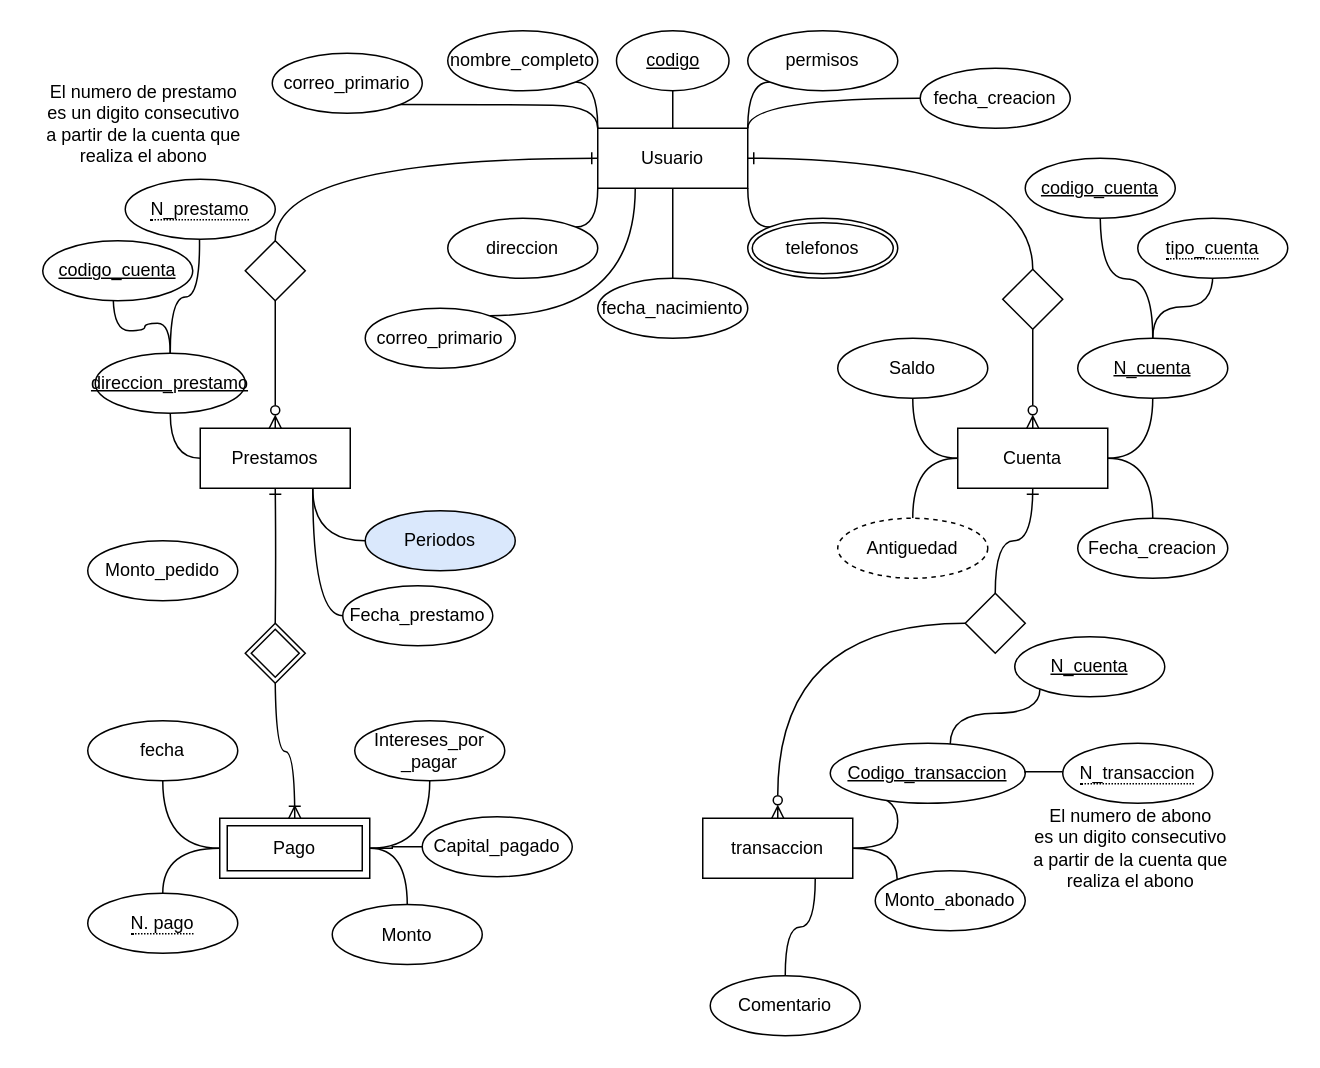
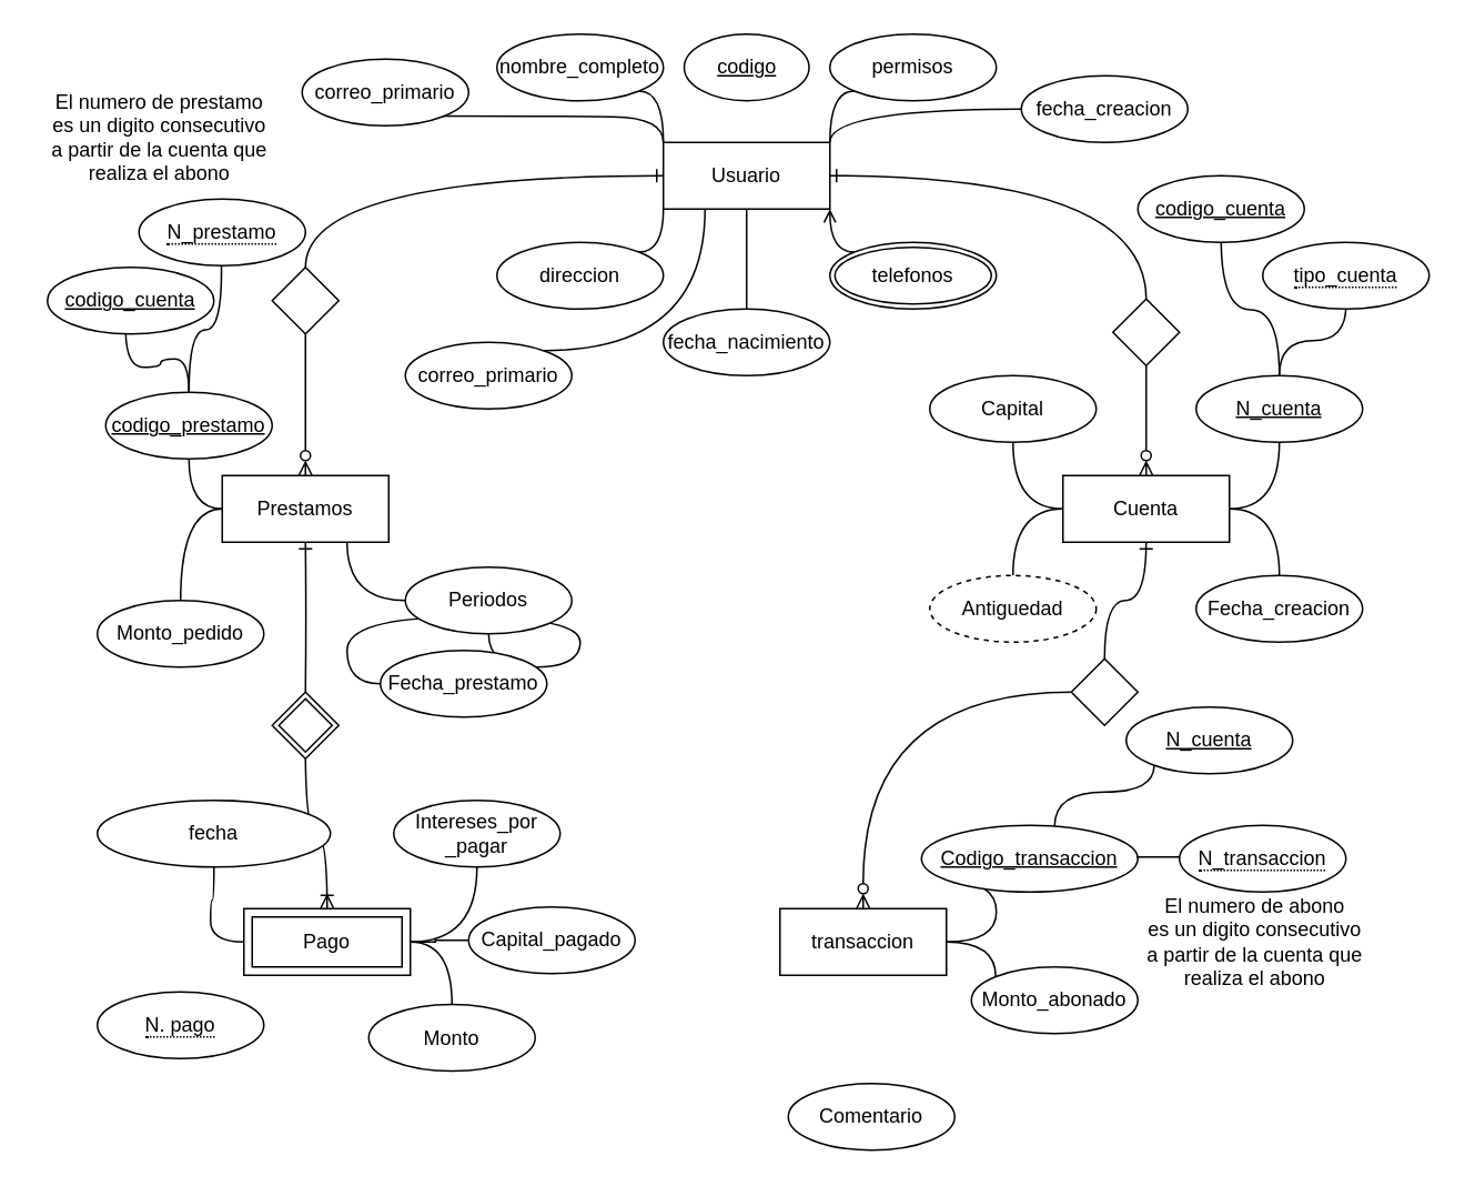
- <mxCell id="9" style="edgeStyle=orthogonalEdgeStyle;rounded=0;orthogonalLoop=1;jettySize=auto;html=1;entryX=0.5;entryY=0;entryDx=0;entryDy=0;endArrow=none;endFill=0;" parent="1" source="10" target="4" edge="1"><mxGeometry relative="1" as="geometry" /></mxCell>
- <mxCell id="15" style="edgeStyle=orthogonalEdgeStyle;rounded=0;orthogonalLoop=1;jettySize=auto;html=1;exitX=0;exitY=0;exitDx=0;exitDy=0;entryX=1;entryY=1;entryDx=0;entryDy=0;curved=1;endArrow=none;endFill=0;" parent="1" source="16" target="4" edge="1"><mxGeometry relative="1" as="geometry" /></mxCell>
+ <mxCell id="15" style="edgeStyle=orthogonalEdgeStyle;rounded=0;orthogonalLoop=1;jettySize=auto;html=1;exitX=0;exitY=0;exitDx=0;exitDy=0;entryX=1;entryY=1;entryDx=0;entryDy=0;curved=1;endArrow=open;endFill=0;" parent="1" source="16" target="4" edge="1"><mxGeometry relative="1" as="geometry" /></mxCell>
- <mxCell id="23" value="Saldo" style="ellipse;whiteSpace=wrap;html=1;align=center;" parent="1" vertex="1"><mxGeometry x="558" y="225" width="100" height="40" as="geometry" /></mxCell>
+ <mxCell id="23" value="Capital" style="ellipse;whiteSpace=wrap;html=1;align=center;" parent="1" vertex="1"><mxGeometry x="558" y="225" width="100" height="40" as="geometry" /></mxCell>
- <mxCell id="50" value="direccion_prestamo" style="ellipse;whiteSpace=wrap;html=1;align=center;fontStyle=4;" parent="1" vertex="1"><mxGeometry x="63" y="235" width="100" height="40" as="geometry" /></mxCell>
+ <mxCell id="50" value="codigo_prestamo" style="ellipse;whiteSpace=wrap;html=1;align=center;fontStyle=4;" parent="1" vertex="1"><mxGeometry x="63" y="235" width="100" height="40" as="geometry" /></mxCell>
+ <mxCell id="54" style="edgeStyle=orthogonalEdgeStyle;rounded=0;orthogonalLoop=1;jettySize=auto;html=1;entryX=0;entryY=0.5;entryDx=0;entryDy=0;exitX=0.5;exitY=0;exitDx=0;exitDy=0;curved=1;endArrow=none;endFill=0;" parent="1" source="55" target="47" edge="1"><mxGeometry relative="1" as="geometry"><Array as="points"><mxPoint x="108" y="305" /></Array></mxGeometry></mxCell>
- <mxCell id="59" value="Periodos" style="ellipse;whiteSpace=wrap;html=1;align=center;fillColor=#dae8fc;" parent="1" vertex="1"><mxGeometry x="243" y="340" width="100" height="40" as="geometry" /></mxCell>
+ <mxCell id="59" value="Periodos" style="ellipse;whiteSpace=wrap;html=1;align=center;" parent="1" vertex="1"><mxGeometry x="243" y="340" width="100" height="40" as="geometry" /></mxCell>
- <mxCell id="56" style="edgeStyle=orthogonalEdgeStyle;rounded=0;orthogonalLoop=1;jettySize=auto;html=1;entryX=0.75;entryY=1;entryDx=0;entryDy=0;exitX=0;exitY=0.5;exitDx=0;exitDy=0;curved=1;endArrow=none;endFill=0;" parent="1" source="57" target="47" edge="1"><mxGeometry relative="1" as="geometry" /></mxCell>
+ <mxCell id="56" style="edgeStyle=orthogonalEdgeStyle;rounded=0;orthogonalLoop=1;jettySize=auto;html=1;exitX=0;exitY=0.5;exitDx=0;exitDy=0;curved=1;endArrow=none;endFill=0;" parent="1" source="57" target="59" edge="1"><mxGeometry relative="1" as="geometry" /></mxCell>
- <mxCell id="72" value="fecha" style="ellipse;whiteSpace=wrap;html=1;align=center;" parent="1" vertex="1"><mxGeometry x="58" y="480" width="100" height="40" as="geometry" /></mxCell>
+ <mxCell id="72" value="fecha" style="ellipse;whiteSpace=wrap;html=1;align=center;" parent="1" vertex="1"><mxGeometry x="58" y="480" width="140" height="40" as="geometry" /></mxCell>
- <mxCell id="63" style="edgeStyle=orthogonalEdgeStyle;rounded=0;orthogonalLoop=1;jettySize=auto;html=1;entryX=0;entryY=0.5;entryDx=0;entryDy=0;exitX=0.5;exitY=0;exitDx=0;exitDy=0;curved=1;endArrow=none;endFill=0;" parent="1" source="64" target="61" edge="1"><mxGeometry relative="1" as="geometry" /></mxCell>
- <mxCell id="44" style="edgeStyle=orthogonalEdgeStyle;rounded=0;orthogonalLoop=1;jettySize=auto;html=1;entryX=0.75;entryY=1;entryDx=0;entryDy=0;curved=1;endArrow=none;endFill=0;" parent="1" source="45" target="34" edge="1"><mxGeometry relative="1" as="geometry" /></mxCell>
